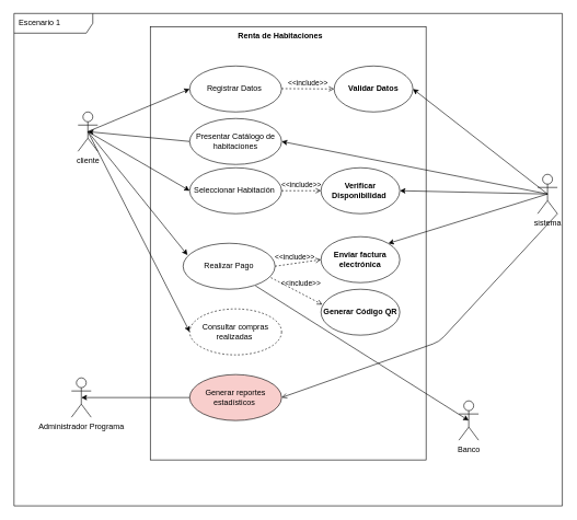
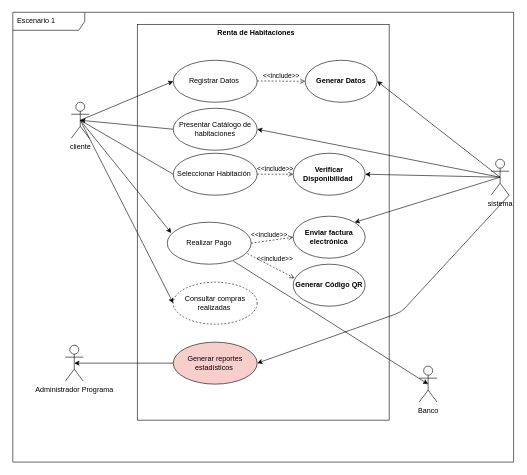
- <mxCell id="12" value="Validar Datos" style="ellipse;whiteSpace=wrap;html=1;fontStyle=1" parent="1" vertex="1"><mxGeometry x="508" y="100" width="120" height="70" as="geometry" /></mxCell>
+ <mxCell id="12" value="Generar Datos" style="ellipse;whiteSpace=wrap;html=1;fontStyle=1" parent="1" vertex="1"><mxGeometry x="508" y="100" width="120" height="70" as="geometry" /></mxCell>
- <mxCell id="6" style="edgeStyle=none;html=1;exitX=0.5;exitY=0.5;exitDx=0;exitDy=0;exitPerimeter=0;entryX=0;entryY=0.5;entryDx=0;entryDy=0;" parent="1" source="9" target="21" edge="1"><mxGeometry relative="1" as="geometry" /></mxCell>
+ <mxCell id="6" style="edgeStyle=none;html=1;exitX=0.5;exitY=0.5;exitDx=0;exitDy=0;exitPerimeter=0;entryX=0;entryY=0.5;entryDx=0;entryDy=0;endArrow=none;" parent="1" source="9" target="21" edge="1"><mxGeometry relative="1" as="geometry" /></mxCell>
- <mxCell id="17" style="edgeStyle=none;html=1;exitX=1;exitY=1;exitDx=0;exitDy=0;exitPerimeter=0;entryX=1;entryY=0.5;entryDx=0;entryDy=0;endArrow=open;" parent="1" source="18" target="30" edge="1"><mxGeometry relative="1" as="geometry"><Array as="points"><mxPoint x="668" y="520" /></Array></mxGeometry></mxCell>
+ <mxCell id="17" style="edgeStyle=none;html=1;exitX=1;exitY=1;exitDx=0;exitDy=0;exitPerimeter=0;entryX=1;entryY=0.5;entryDx=0;entryDy=0;" parent="1" source="18" target="30" edge="1"><mxGeometry relative="1" as="geometry"><Array as="points"><mxPoint x="668" y="520" /></Array></mxGeometry></mxCell>
